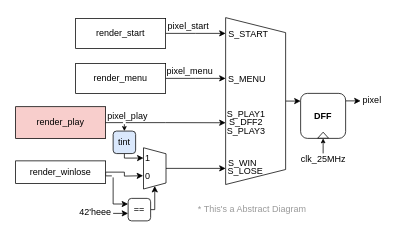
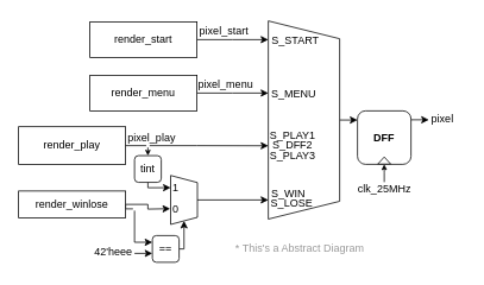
- <mxCell id="8" value="render_play" style="rounded=0;whiteSpace=wrap;html=1;fillColor=#f8cecc;" vertex="1" parent="1"><mxGeometry x="20" y="141.75" width="120" height="42.5" as="geometry" /></mxCell>
+ <mxCell id="8" value="render_play" style="rounded=0;whiteSpace=wrap;html=1;" vertex="1" parent="1"><mxGeometry x="20" y="141.75" width="120" height="42.5" as="geometry" /></mxCell>
- <mxCell id="30" value="tint" style="rounded=1;whiteSpace=wrap;html=1;fillColor=#dae8fc;" vertex="1" parent="1"><mxGeometry x="150" y="174.25" width="30" height="30" as="geometry" /></mxCell>
+ <mxCell id="30" value="tint" style="rounded=1;whiteSpace=wrap;html=1;" vertex="1" parent="1"><mxGeometry x="150" y="174.25" width="30" height="30" as="geometry" /></mxCell>
